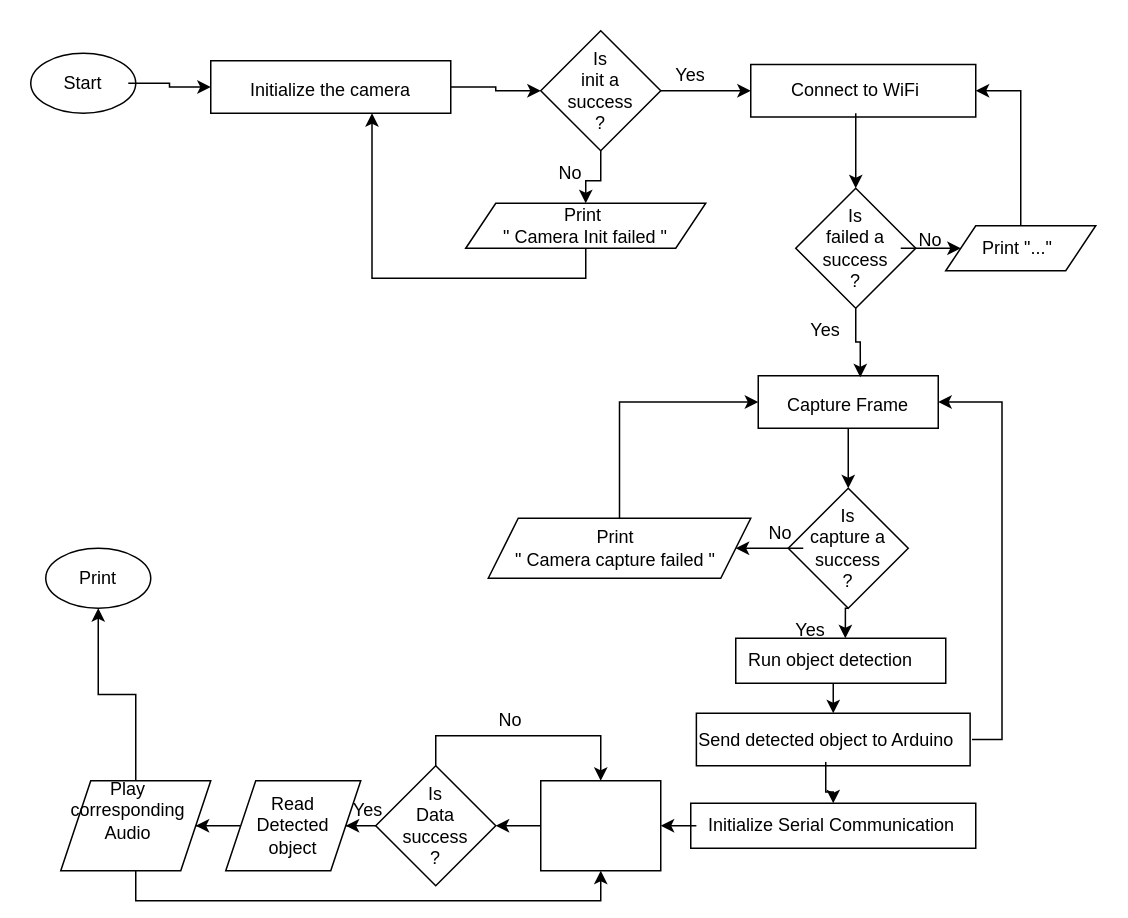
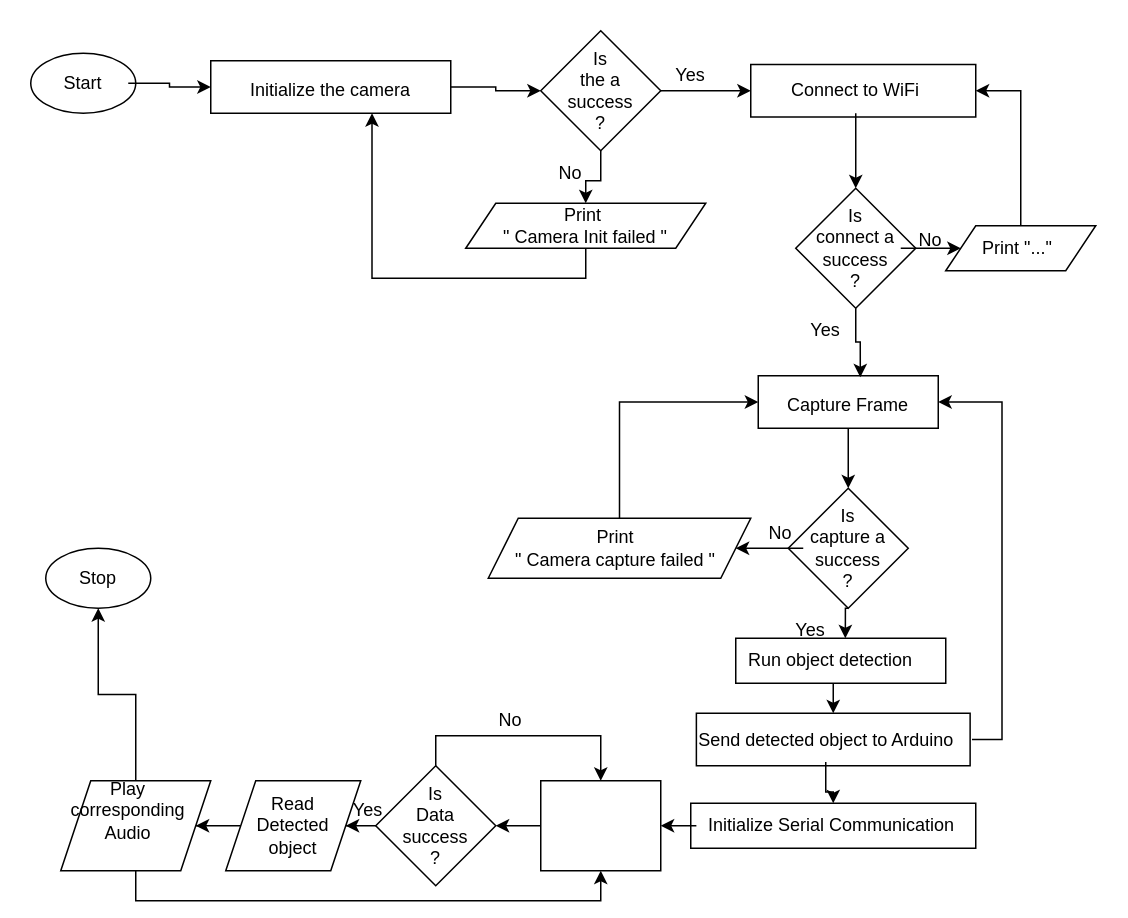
- <mxCell id="11" value="Is&lt;br&gt;init a&lt;br&gt;success&lt;br&gt;?" style="text;html=1;strokeColor=none;fillColor=none;align=center;verticalAlign=middle;whiteSpace=wrap;rounded=0;" parent="1" vertex="1"><mxGeometry x="370" y="45" width="60" height="30" as="geometry" /></mxCell>
+ <mxCell id="11" value="Is&lt;br&gt;the a&lt;br&gt;success&lt;br&gt;?" style="text;html=1;strokeColor=none;fillColor=none;align=center;verticalAlign=middle;whiteSpace=wrap;rounded=0;" parent="1" vertex="1"><mxGeometry x="370" y="45" width="60" height="30" as="geometry" /></mxCell>
- <mxCell id="20" value="Is&lt;br&gt;failed a&lt;br&gt;success&lt;br&gt;?" style="text;html=1;strokeColor=none;fillColor=none;align=center;verticalAlign=middle;whiteSpace=wrap;rounded=0;" parent="1" vertex="1"><mxGeometry x="540" y="150" width="60" height="30" as="geometry" /></mxCell>
+ <mxCell id="20" value="Is&lt;br&gt;connect a&lt;br&gt;success&lt;br&gt;?" style="text;html=1;strokeColor=none;fillColor=none;align=center;verticalAlign=middle;whiteSpace=wrap;rounded=0;" parent="1" vertex="1"><mxGeometry x="540" y="150" width="60" height="30" as="geometry" /></mxCell>
- <mxCell id="56" value="Print" style="text;html=1;strokeColor=none;fillColor=none;align=center;verticalAlign=middle;whiteSpace=wrap;rounded=0;" parent="1" vertex="1"><mxGeometry x="35" y="370" width="60" height="30" as="geometry" /></mxCell>
+ <mxCell id="56" value="Stop" style="text;html=1;strokeColor=none;fillColor=none;align=center;verticalAlign=middle;whiteSpace=wrap;rounded=0;" parent="1" vertex="1"><mxGeometry x="35" y="370" width="60" height="30" as="geometry" /></mxCell>
